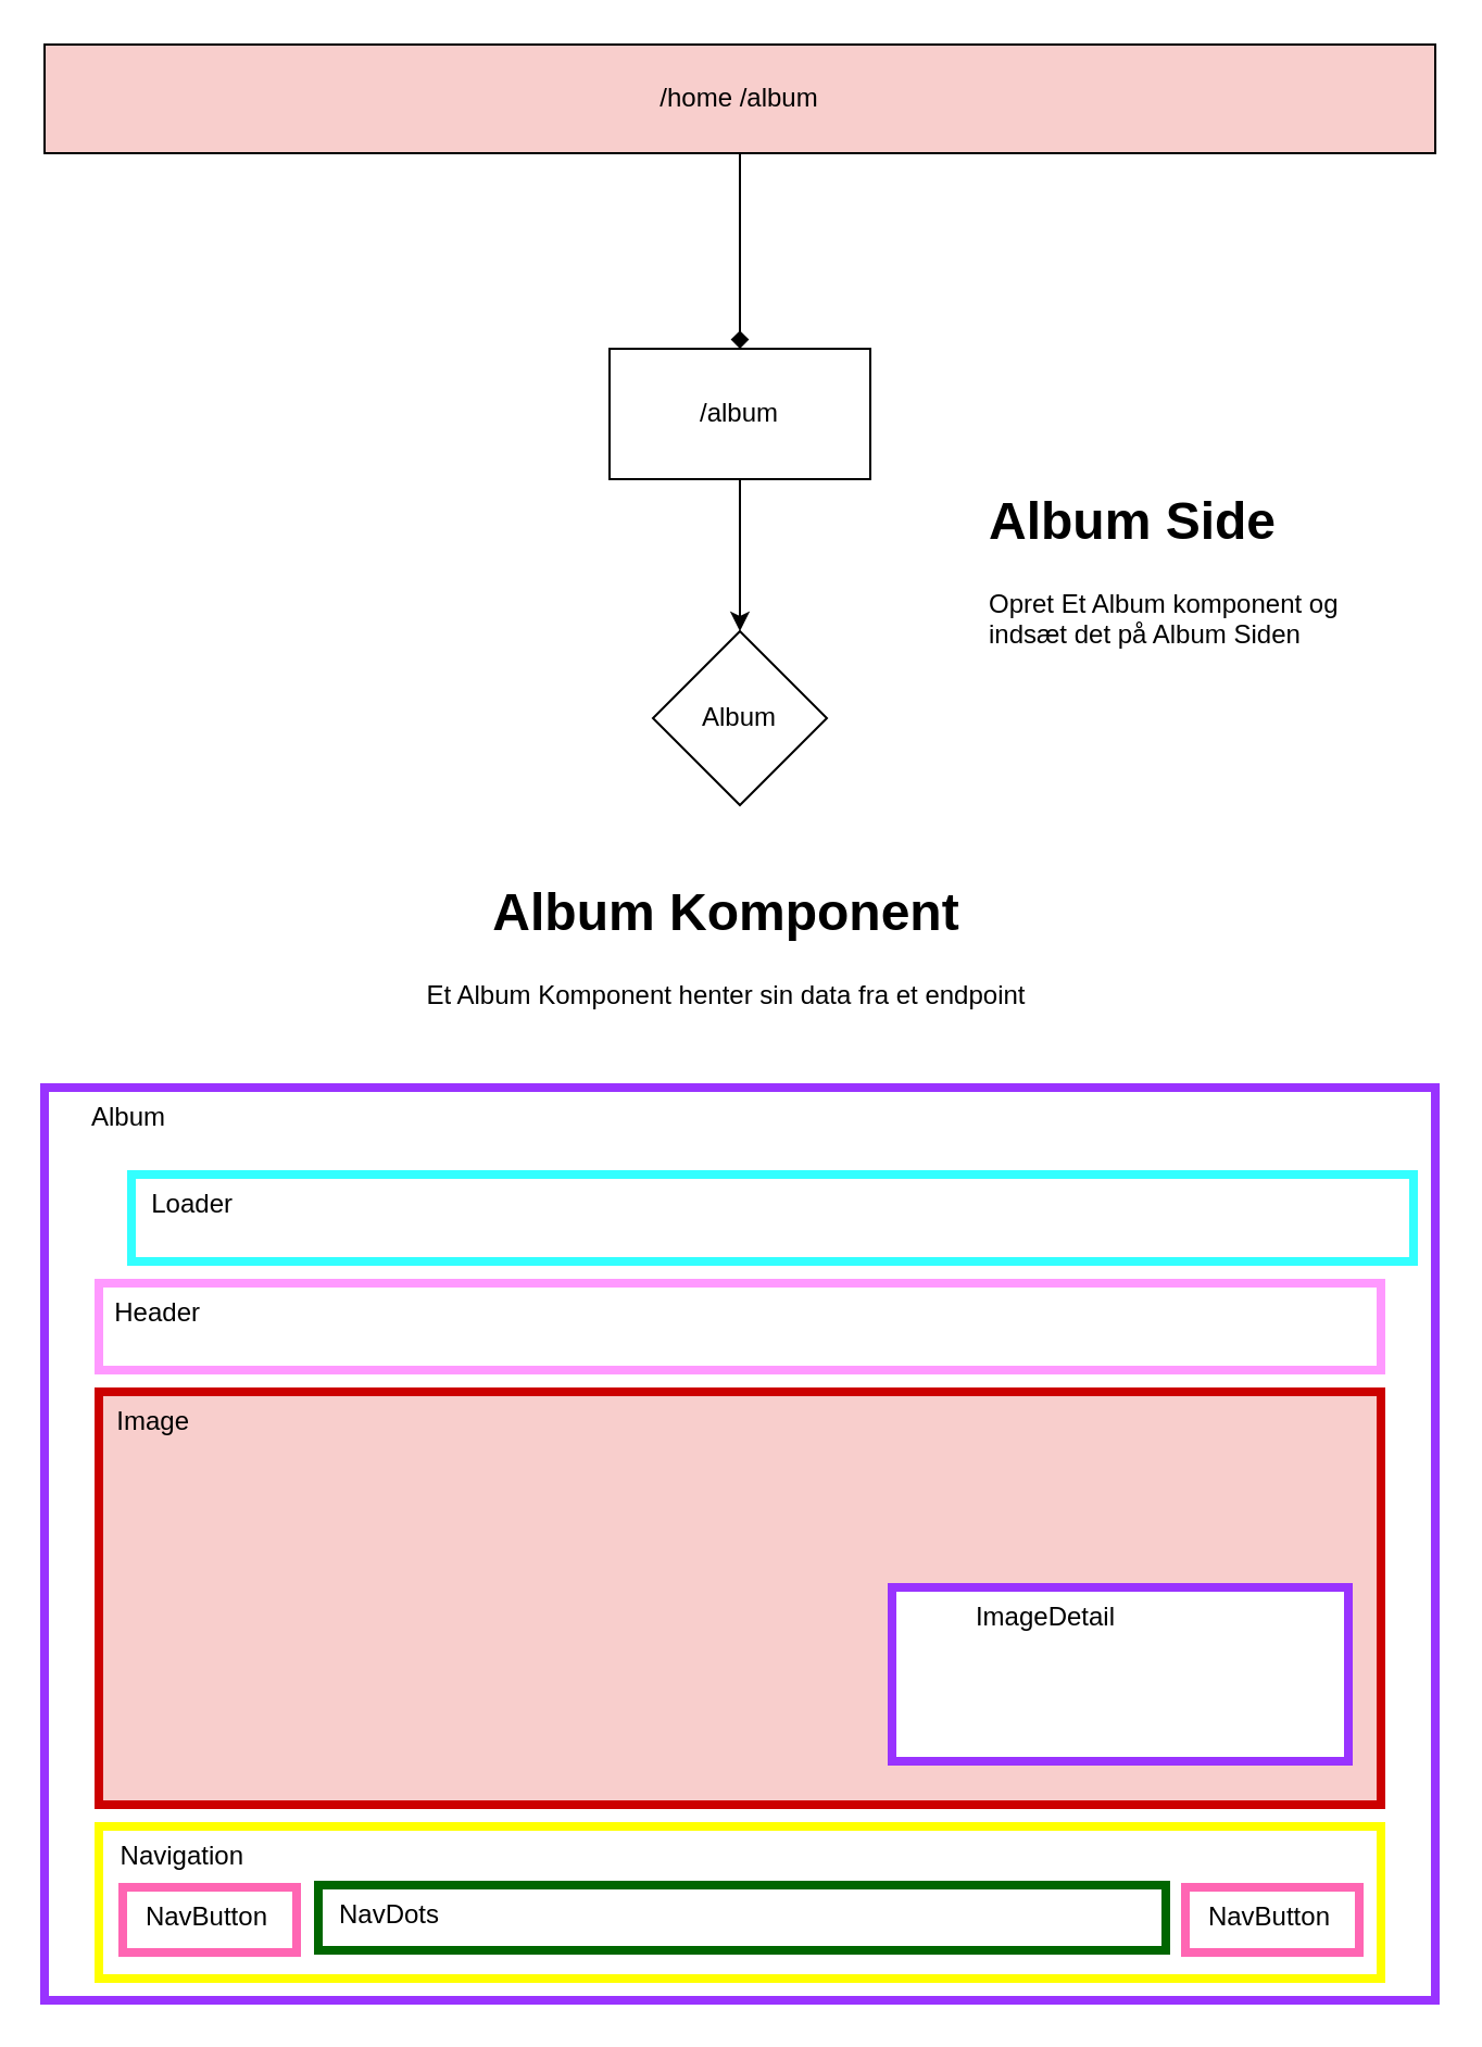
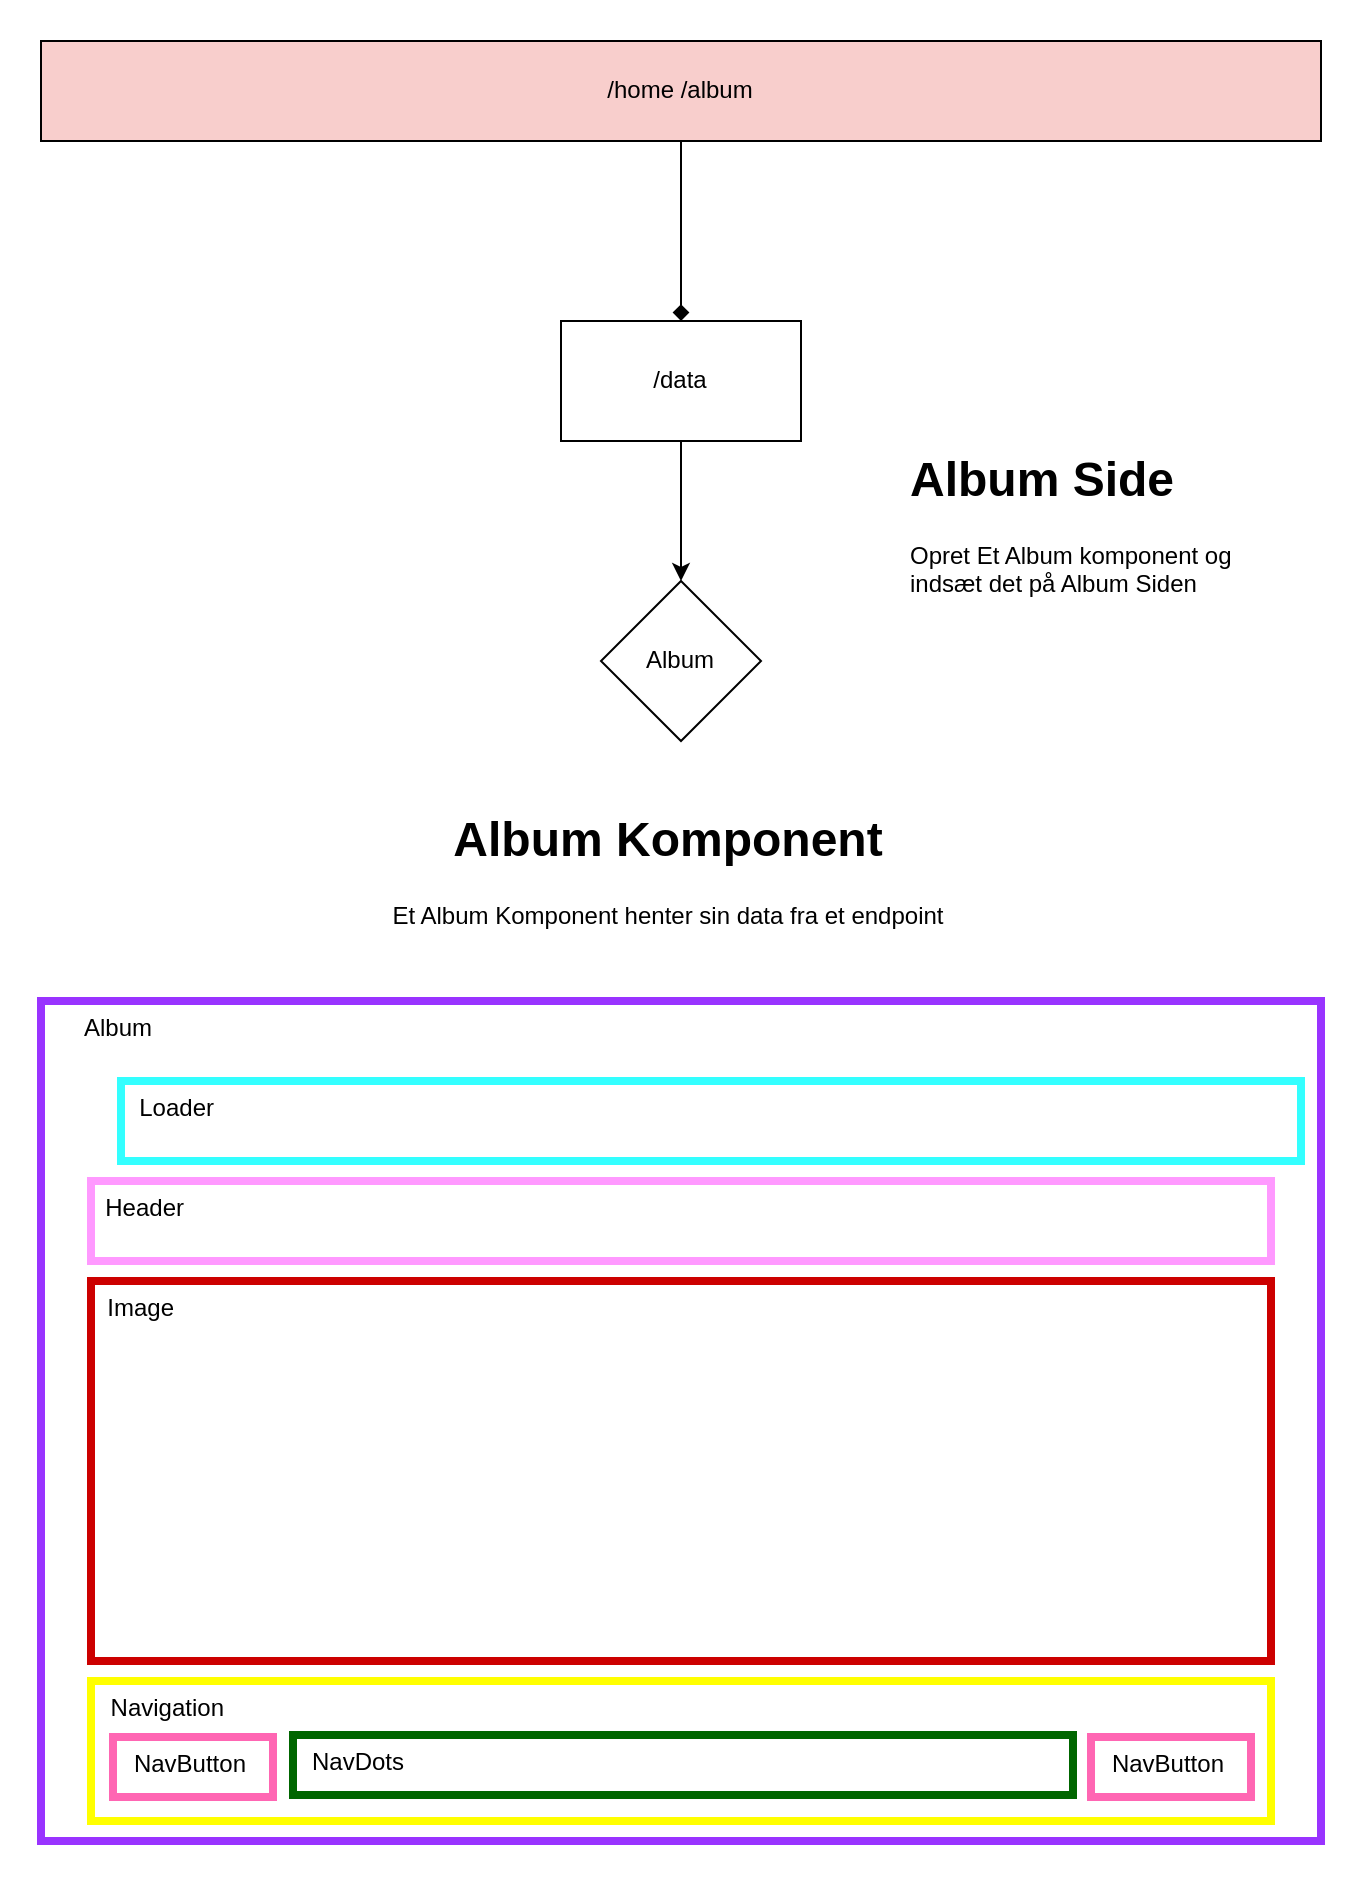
- <mxCell id="3" value="/album" style="rounded=0;whiteSpace=wrap;html=1;" parent="1" vertex="1"><mxGeometry x="280" y="160" width="120" height="60" as="geometry" /></mxCell>
+ <mxCell id="3" value="/data" style="rounded=0;whiteSpace=wrap;html=1;" parent="1" vertex="1"><mxGeometry x="280" y="160" width="120" height="60" as="geometry" /></mxCell>
- <mxCell id="11" value="Image" style="rounded=0;html=1;strokeColor=#CC0000;strokeWidth=4;labelPosition=left;verticalLabelPosition=top;align=right;verticalAlign=bottom;spacingLeft=0;spacingTop=0;spacingBottom=-23;spacingRight=-43;fillColor=#f8cecc;" parent="1" vertex="1"><mxGeometry x="45" y="640" width="590" height="190" as="geometry" /></mxCell>
+ <mxCell id="11" value="Image" style="rounded=0;html=1;strokeColor=#CC0000;strokeWidth=4;labelPosition=left;verticalLabelPosition=top;align=right;verticalAlign=bottom;spacingLeft=0;spacingTop=0;spacingBottom=-23;spacingRight=-43;" parent="1" vertex="1"><mxGeometry x="45" y="640" width="590" height="190" as="geometry" /></mxCell>
- <mxCell id="16" value="ImageDetail" style="rounded=0;html=1;strokeColor=#9933FF;strokeWidth=4;labelPosition=left;verticalLabelPosition=top;align=right;verticalAlign=bottom;spacingLeft=0;spacingTop=0;spacingBottom=-23;spacingRight=-104;" parent="1" vertex="1"><mxGeometry x="410" y="730" width="210" height="80" as="geometry" /></mxCell>
